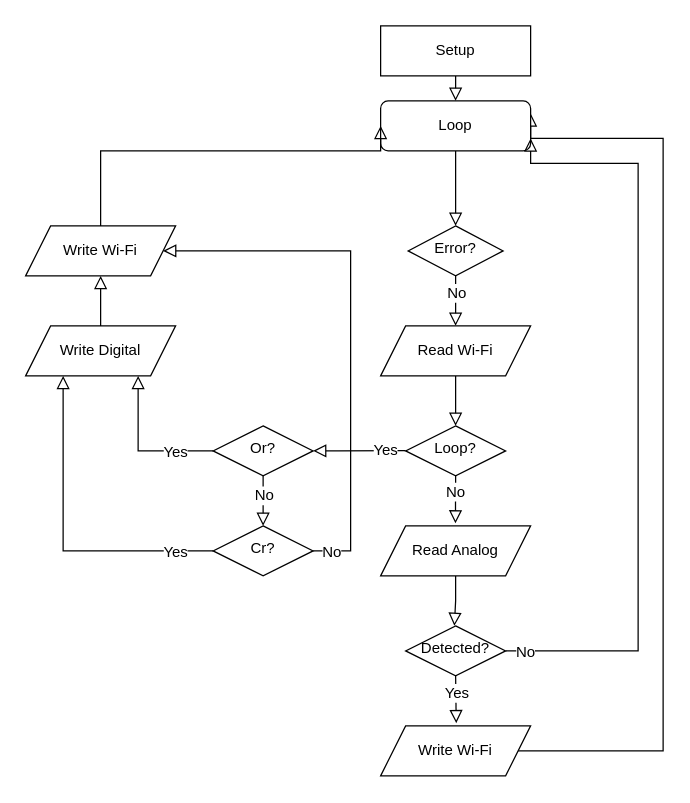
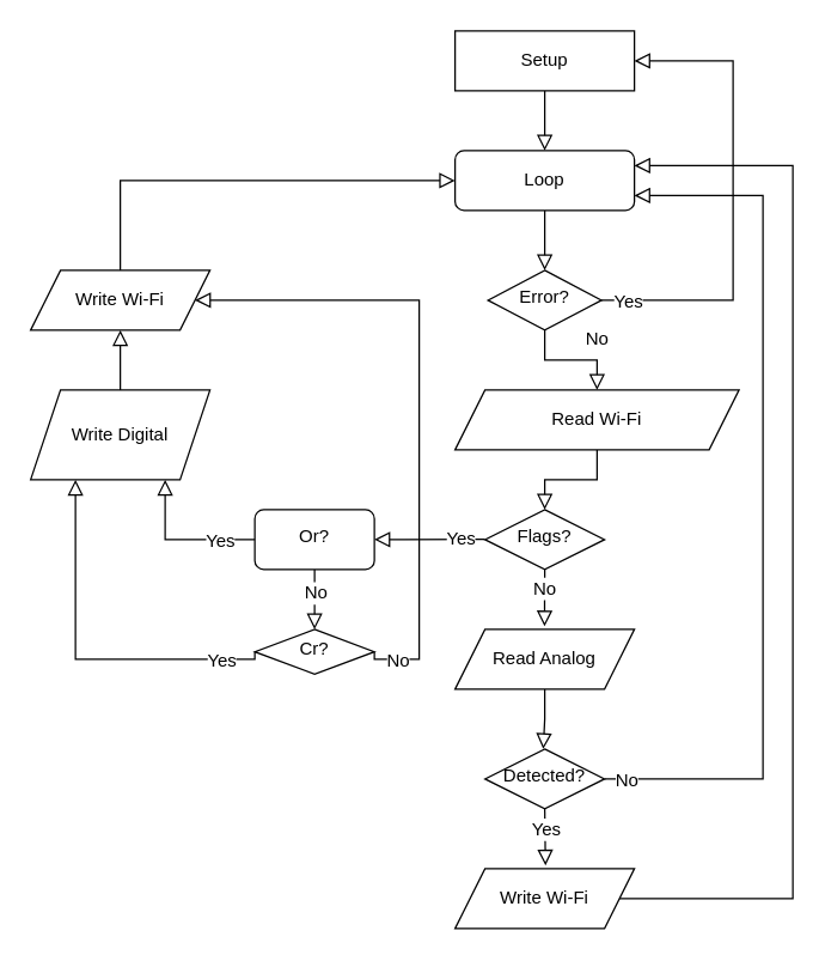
- <mxCell id="5" value="Loop" style="rounded=1;whiteSpace=wrap;html=1;fontSize=12;glass=0;strokeWidth=1;shadow=0;" vertex="1" parent="1"><mxGeometry x="304" y="80" width="120" height="40" as="geometry" /></mxCell>
+ <mxCell id="5" value="Loop" style="rounded=1;whiteSpace=wrap;html=1;fontSize=12;glass=0;strokeWidth=1;shadow=0;" vertex="1" parent="1"><mxGeometry x="304" y="100" width="120" height="40" as="geometry" /></mxCell>
+ <mxCell id="23" value="" style="edgeStyle=orthogonalEdgeStyle;rounded=0;html=1;jettySize=auto;orthogonalLoop=1;fontSize=11;endArrow=block;endFill=0;endSize=8;strokeWidth=1;shadow=0;labelBackgroundColor=none;exitX=1;exitY=0.5;exitDx=0;exitDy=0;entryX=1;entryY=0.5;entryDx=0;entryDy=0;" edge="1" parent="1" source="6" target="4"><mxGeometry y="10" relative="1" as="geometry"><mxPoint as="offset" /><mxPoint x="414" y="530" as="sourcePoint" /><mxPoint x="434" y="140" as="targetPoint" /><Array as="points"><mxPoint x="490" y="200" /><mxPoint x="490" y="40" /></Array></mxGeometry></mxCell>
+ <mxCell id="24" value="Yes" style="edgeLabel;html=1;align=center;verticalAlign=middle;resizable=0;points=[];fontSize=12;" vertex="1" connectable="0" parent="23"><mxGeometry x="-0.951" relative="1" as="geometry"><mxPoint x="9" as="offset" /></mxGeometry></mxCell>
- <mxCell id="35" value="Write Digital" style="shape=parallelogram;perimeter=parallelogramPerimeter;whiteSpace=wrap;html=1;fixedSize=1;" vertex="1" parent="1"><mxGeometry x="20" y="260" width="120" height="40" as="geometry" /></mxCell>
+ <mxCell id="35" value="Write Digital" style="shape=parallelogram;perimeter=parallelogramPerimeter;whiteSpace=wrap;html=1;fixedSize=1;" vertex="1" parent="1"><mxGeometry x="20" y="260" width="120" height="60" as="geometry" /></mxCell>
- <mxCell id="11" value="Read Wi-Fi" style="shape=parallelogram;perimeter=parallelogramPerimeter;whiteSpace=wrap;html=1;fixedSize=1;" vertex="1" parent="1"><mxGeometry x="304" y="260" width="120" height="40" as="geometry" /></mxCell>
+ <mxCell id="11" value="Read Wi-Fi" style="shape=parallelogram;perimeter=parallelogramPerimeter;whiteSpace=wrap;html=1;fixedSize=1;" vertex="1" parent="1"><mxGeometry x="304" y="260" width="190" height="40" as="geometry" /></mxCell>
- <mxCell id="2" value="&lt;div&gt;Loop?&lt;/div&gt;" style="rhombus;whiteSpace=wrap;html=1;shadow=0;fontFamily=Helvetica;fontSize=12;align=center;strokeWidth=1;spacing=6;spacingTop=-4;" parent="1" vertex="1"><mxGeometry x="324" y="340" width="80" height="40" as="geometry" /></mxCell>
+ <mxCell id="2" value="&lt;div&gt;Flags?&lt;/div&gt;" style="rhombus;whiteSpace=wrap;html=1;shadow=0;fontFamily=Helvetica;fontSize=12;align=center;strokeWidth=1;spacing=6;spacingTop=-4;" parent="1" vertex="1"><mxGeometry x="324" y="340" width="80" height="40" as="geometry" /></mxCell>
- <mxCell id="25" value="Or?" style="rhombus;whiteSpace=wrap;html=1;shadow=0;fontFamily=Helvetica;fontSize=12;align=center;strokeWidth=1;spacing=6;spacingTop=-4;" vertex="1" parent="1"><mxGeometry x="170" y="340" width="80" height="40" as="geometry" /></mxCell>
+ <mxCell id="25" value="Or?" style="whiteSpace=wrap;html=1;shadow=0;fontFamily=Helvetica;fontSize=12;align=center;strokeWidth=1;spacing=6;spacingTop=-4;rounded=1;" vertex="1" parent="1"><mxGeometry x="170" y="340" width="80" height="40" as="geometry" /></mxCell>
- <mxCell id="30" value="Cr?" style="rhombus;whiteSpace=wrap;html=1;shadow=0;fontFamily=Helvetica;fontSize=12;align=center;strokeWidth=1;spacing=6;spacingTop=-4;" vertex="1" parent="1"><mxGeometry x="170" y="420" width="80" height="40" as="geometry" /></mxCell>
+ <mxCell id="30" value="Cr?" style="rhombus;whiteSpace=wrap;html=1;shadow=0;fontFamily=Helvetica;fontSize=12;align=center;strokeWidth=1;spacing=6;spacingTop=-4;" vertex="1" parent="1"><mxGeometry x="170" y="420" width="80" height="30" as="geometry" /></mxCell>
